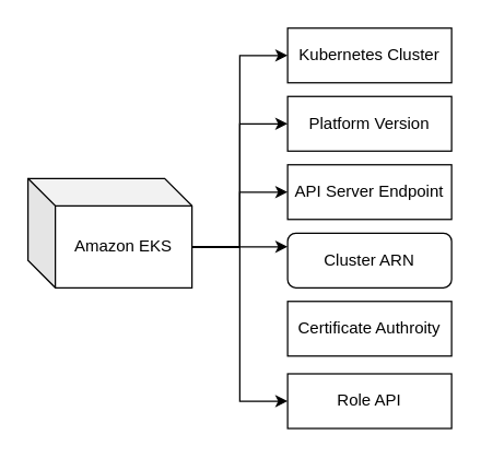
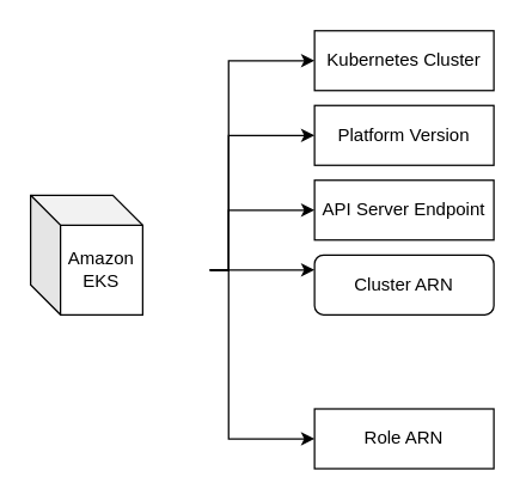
- <mxCell id="8" value="Amazon EKS" style="shape=cube;whiteSpace=wrap;html=1;boundedLbl=1;backgroundOutline=1;darkOpacity=0.05;darkOpacity2=0.1;" vertex="1" parent="1"><mxGeometry x="20" y="130" width="120" height="80" as="geometry" /></mxCell>
+ <mxCell id="8" value="Amazon EKS" style="shape=cube;whiteSpace=wrap;html=1;boundedLbl=1;backgroundOutline=1;darkOpacity=0.05;darkOpacity2=0.1;" vertex="1" parent="1"><mxGeometry x="20" y="130" width="75" height="80" as="geometry" /></mxCell>
- <mxCell id="12" value="Certificate Authroity" style="rounded=0;whiteSpace=wrap;html=1;" vertex="1" parent="1"><mxGeometry x="210" y="220" width="120" height="40" as="geometry" /></mxCell>
- <mxCell id="13" value="Role API" style="rounded=0;whiteSpace=wrap;html=1;" vertex="1" parent="1"><mxGeometry x="210" y="273" width="120" height="40" as="geometry" /></mxCell>
+ <mxCell id="13" value="Role ARN" style="rounded=0;whiteSpace=wrap;html=1;" vertex="1" parent="1"><mxGeometry x="210" y="273" width="120" height="40" as="geometry" /></mxCell>
